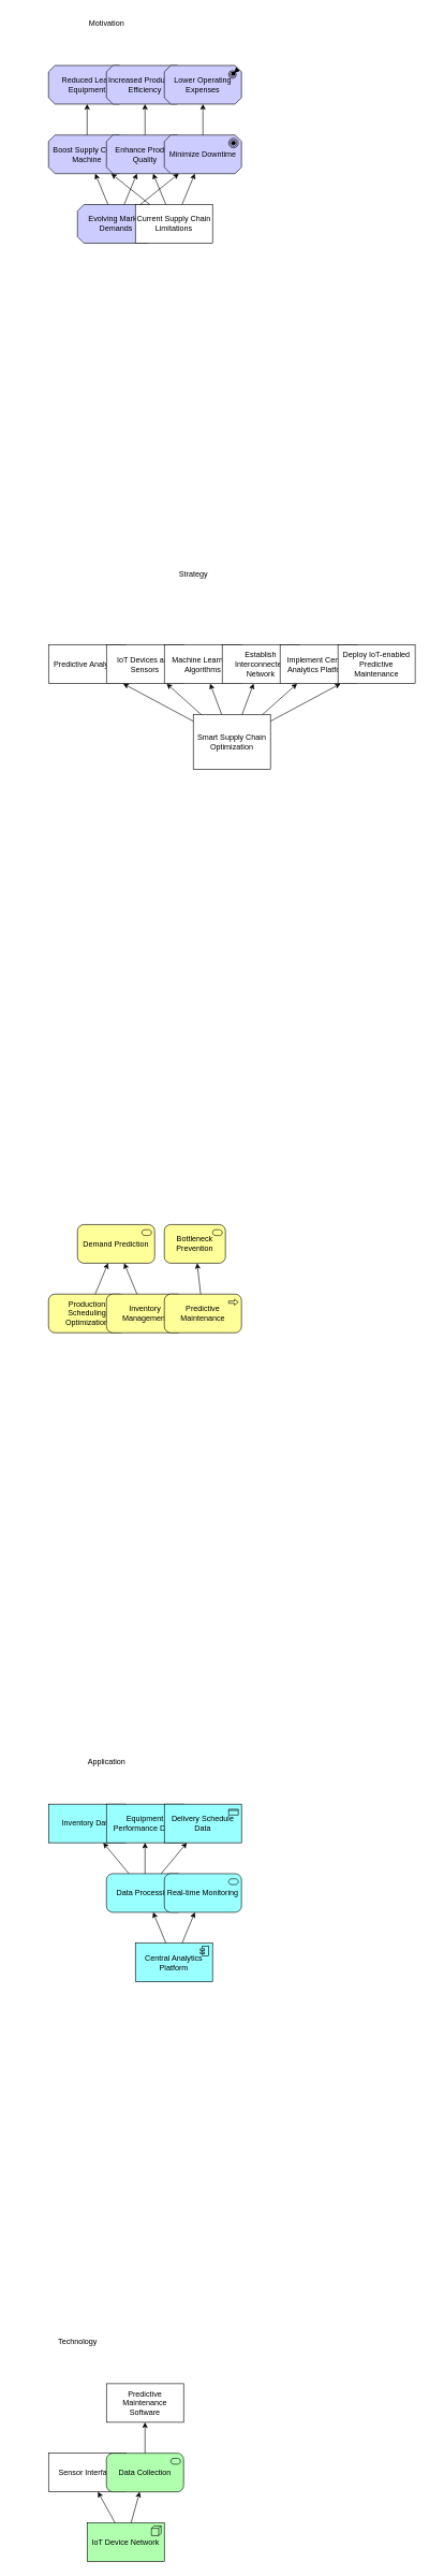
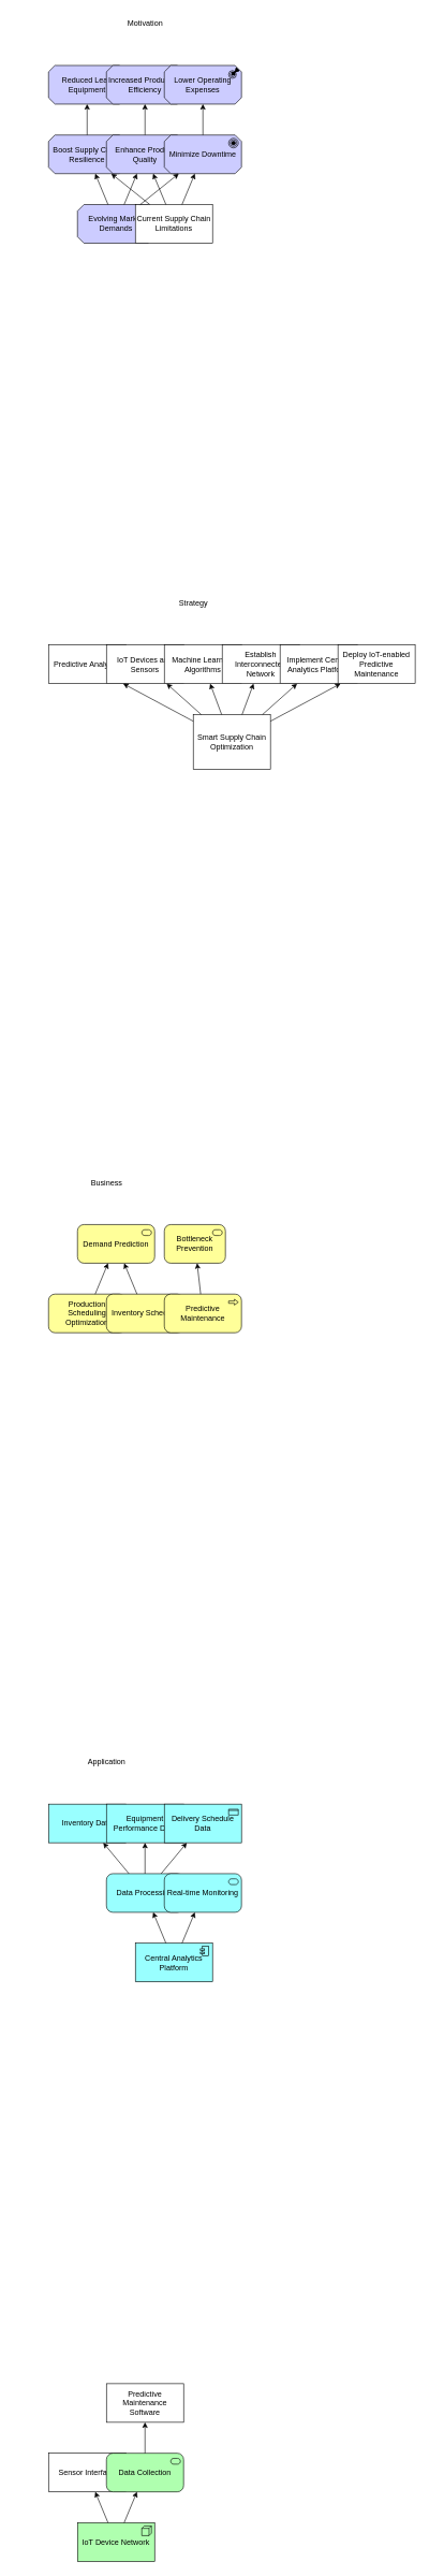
- <mxCell id="2" value="Motivation" style="text;html=1;align=center;verticalAlign=middle;resizable=0;points=[];" vertex="1" parent="1"><mxGeometry x="65" y="20" width="200" height="30" as="geometry" /></mxCell>
+ <mxCell id="2" value="Motivation" style="text;html=1;align=center;verticalAlign=middle;resizable=0;points=[];" vertex="1" parent="1"><mxGeometry x="125" y="20" width="200" height="30" as="geometry" /></mxCell>
- <mxCell id="3" value="Boost Supply Chain Machine" style="html=1;outlineConnect=0;whiteSpace=wrap;fillColor=#CCCCFF;shape=mxgraph.archimate3.application;appType=goal;archiType=oct;" vertex="1" parent="1"><mxGeometry x="75" y="208" width="120" height="60" as="geometry" /></mxCell>
+ <mxCell id="3" value="Boost Supply Chain Resilience" style="html=1;outlineConnect=0;whiteSpace=wrap;fillColor=#CCCCFF;shape=mxgraph.archimate3.application;appType=goal;archiType=oct;" vertex="1" parent="1"><mxGeometry x="75" y="208" width="120" height="60" as="geometry" /></mxCell>
- <mxCell id="20" value="Strategy" style="text;html=1;align=center;verticalAlign=middle;resizable=0;points=[];" vertex="1" parent="1"><mxGeometry x="200" y="875" width="200" height="30" as="geometry" /></mxCell>
+ <mxCell id="20" value="Strategy" style="text;html=1;align=center;verticalAlign=middle;resizable=0;points=[];" vertex="1" parent="1"><mxGeometry x="200" y="920" width="200" height="30" as="geometry" /></mxCell>
+ <mxCell id="34" value="Business" style="text;html=1;align=center;verticalAlign=middle;resizable=0;points=[];" vertex="1" parent="1"><mxGeometry x="65" y="1820" width="200" height="30" as="geometry" /></mxCell>
- <mxCell id="36" value="Inventory Management" style="html=1;outlineConnect=0;whiteSpace=wrap;fillColor=#ffff99;shape=mxgraph.archimate3.application;appType=proc;archiType=rounded;" vertex="1" parent="1"><mxGeometry x="165" y="2008" width="120" height="60" as="geometry" /></mxCell>
+ <mxCell id="36" value="Inventory Schedule" style="html=1;outlineConnect=0;whiteSpace=wrap;fillColor=#ffff99;shape=mxgraph.archimate3.application;appType=proc;archiType=rounded;" vertex="1" parent="1"><mxGeometry x="165" y="2008" width="120" height="60" as="geometry" /></mxCell>
- <mxCell id="55" value="Technology" style="text;html=1;align=center;verticalAlign=middle;resizable=0;points=[];" vertex="1" parent="1"><mxGeometry x="20" y="3620" width="200" height="30" as="geometry" /></mxCell>
- <mxCell id="56" value="IoT Device Network" style="html=1;outlineConnect=0;whiteSpace=wrap;fillColor=#AFFFAF;shape=mxgraph.archimate3.application;appType=node;archiType=square;" vertex="1" parent="1"><mxGeometry x="135" y="3916" width="120" height="60" as="geometry" /></mxCell>
+ <mxCell id="56" value="IoT Device Network" style="html=1;outlineConnect=0;whiteSpace=wrap;fillColor=#AFFFAF;shape=mxgraph.archimate3.application;appType=node;archiType=square;" vertex="1" parent="1"><mxGeometry x="120" y="3916" width="120" height="60" as="geometry" /></mxCell>
